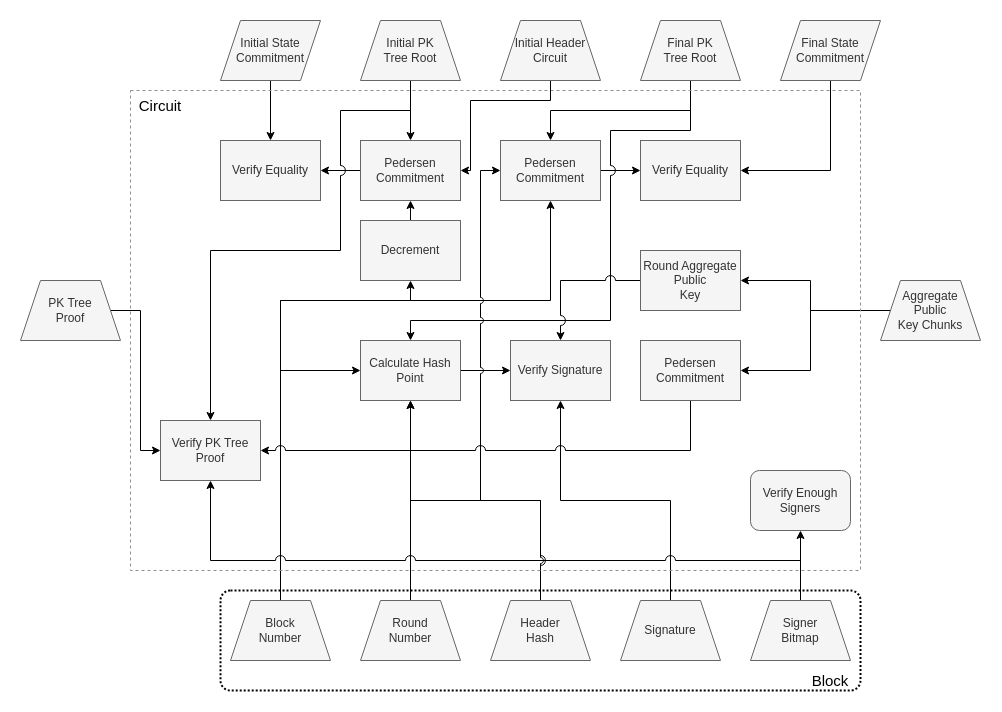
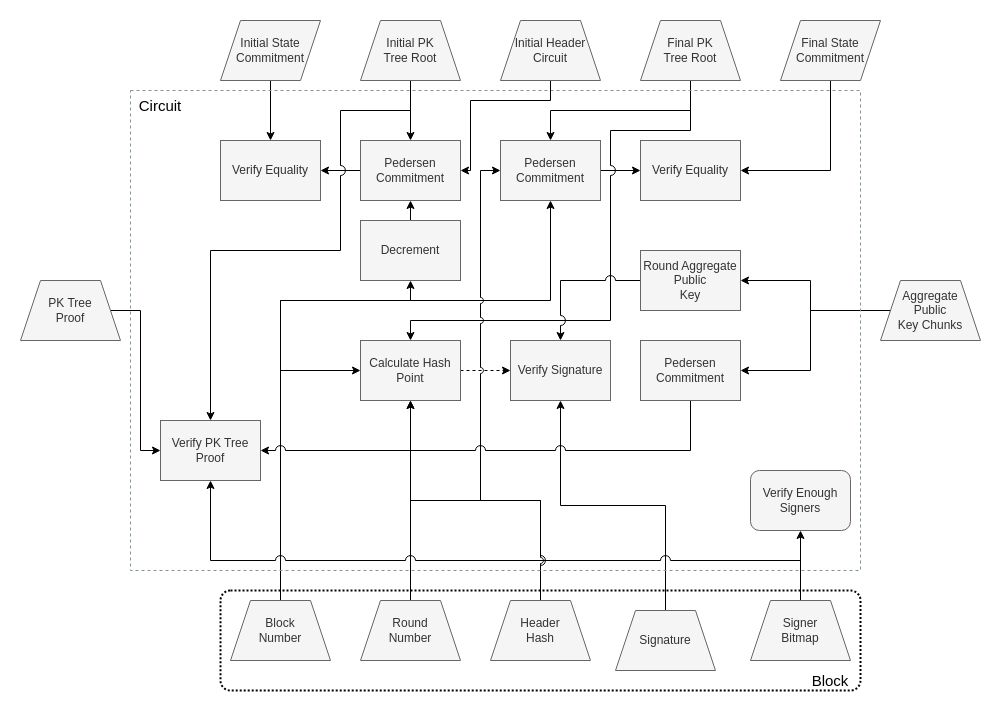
- <mxCell id="36" style="edgeStyle=orthogonalEdgeStyle;rounded=0;jumpStyle=arc;jumpSize=10;orthogonalLoop=1;jettySize=auto;html=1;exitX=1;exitY=0.5;exitDx=0;exitDy=0;entryX=0;entryY=0.5;entryDx=0;entryDy=0;" parent="1" source="37" target="38" edge="1"><mxGeometry relative="1" as="geometry" /></mxCell>
+ <mxCell id="36" style="edgeStyle=orthogonalEdgeStyle;rounded=0;jumpStyle=arc;jumpSize=10;orthogonalLoop=1;jettySize=auto;html=1;exitX=1;exitY=0.5;exitDx=0;exitDy=0;entryX=0;entryY=0.5;entryDx=0;entryDy=0;dashed=1;" parent="1" source="37" target="38" edge="1"><mxGeometry relative="1" as="geometry" /></mxCell>
- <mxCell id="25" value="Signature" style="shape=trapezoid;perimeter=trapezoidPerimeter;whiteSpace=wrap;html=1;fixedSize=1;fillColor=#f5f5f5;strokeColor=#666666;fontColor=#333333;" parent="1" vertex="1"><mxGeometry x="620" y="600" width="100" height="60" as="geometry" /></mxCell>
+ <mxCell id="25" value="Signature" style="shape=trapezoid;perimeter=trapezoidPerimeter;whiteSpace=wrap;html=1;fixedSize=1;fillColor=#f5f5f5;strokeColor=#666666;fontColor=#333333;" parent="1" vertex="1"><mxGeometry x="615" y="610" width="100" height="60" as="geometry" /></mxCell>
